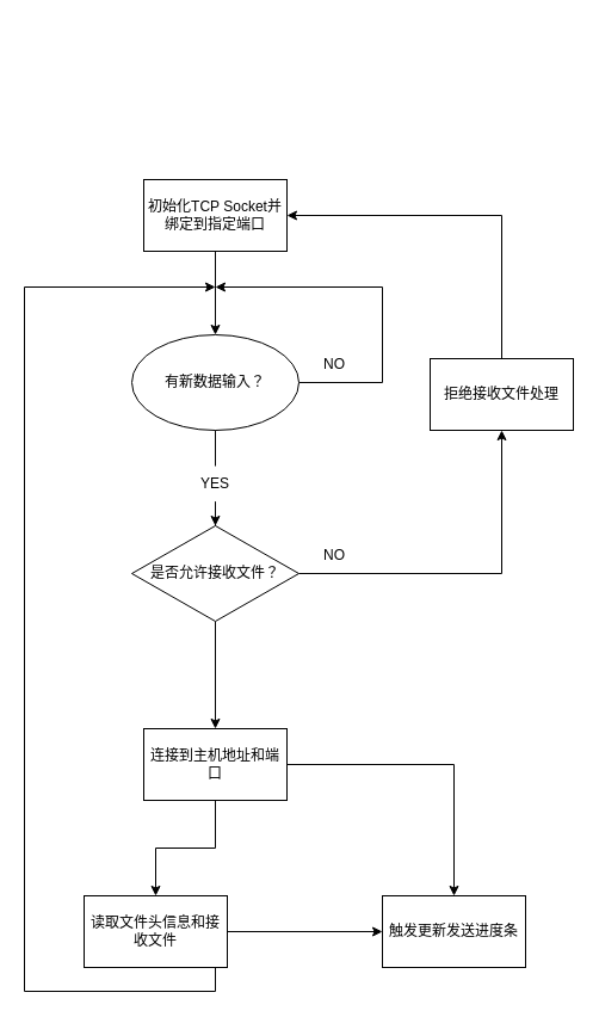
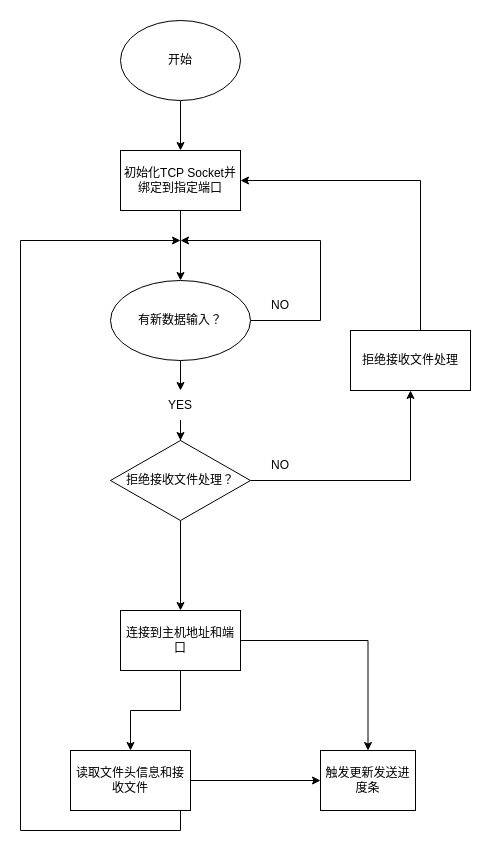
+ <mxCell id="3" value="开始" style="ellipse;whiteSpace=wrap;html=1;" parent="1" vertex="1"><mxGeometry x="120" y="20" width="120" height="80" as="geometry" /></mxCell>
+ <mxCell id="2" value="" style="edgeStyle=orthogonalEdgeStyle;rounded=0;orthogonalLoop=1;jettySize=auto;html=1;" parent="1" source="3" target="5" edge="1"><mxGeometry relative="1" as="geometry" /></mxCell>
- <mxCell id="21" value="拒绝接收文件处理" style="rounded=0;whiteSpace=wrap;html=1;" parent="1" vertex="1"><mxGeometry x="360" y="300" width="120" height="60" as="geometry" /></mxCell>
+ <mxCell id="21" value="拒绝接收文件处理" style="rounded=0;whiteSpace=wrap;html=1;" parent="1" vertex="1"><mxGeometry x="350" y="330" width="120" height="60" as="geometry" /></mxCell>
- <mxCell id="24" value="" style="edgeStyle=orthogonalEdgeStyle;rounded=0;orthogonalLoop=1;jettySize=auto;html=1;endArrow=none;" parent="1" source="8" target="23" edge="1"><mxGeometry relative="1" as="geometry"><mxPoint x="180" y="360" as="sourcePoint" /><mxPoint x="180" y="440" as="targetPoint" /></mxGeometry></mxCell>
+ <mxCell id="24" value="" style="edgeStyle=orthogonalEdgeStyle;rounded=0;orthogonalLoop=1;jettySize=auto;html=1;endArrow=classic;" parent="1" source="8" target="23" edge="1"><mxGeometry relative="1" as="geometry"><mxPoint x="180" y="360" as="sourcePoint" /><mxPoint x="180" y="440" as="targetPoint" /></mxGeometry></mxCell>
- <mxCell id="11" value="是否允许接收文件？" style="rhombus;whiteSpace=wrap;html=1;" parent="1" vertex="1"><mxGeometry x="110" y="440" width="140" height="80" as="geometry" /></mxCell>
+ <mxCell id="11" value="拒绝接收文件处理？" style="rhombus;whiteSpace=wrap;html=1;" parent="1" vertex="1"><mxGeometry x="110" y="440" width="140" height="80" as="geometry" /></mxCell>
- <mxCell id="18" value="触发更新发送进度条" style="whiteSpace=wrap;html=1;" parent="1" vertex="1"><mxGeometry x="320" y="750" width="120" height="60" as="geometry" /></mxCell>
+ <mxCell id="18" value="触发更新发送进度条" style="whiteSpace=wrap;html=1;" parent="1" vertex="1"><mxGeometry x="320" y="750" width="95" height="60" as="geometry" /></mxCell>
